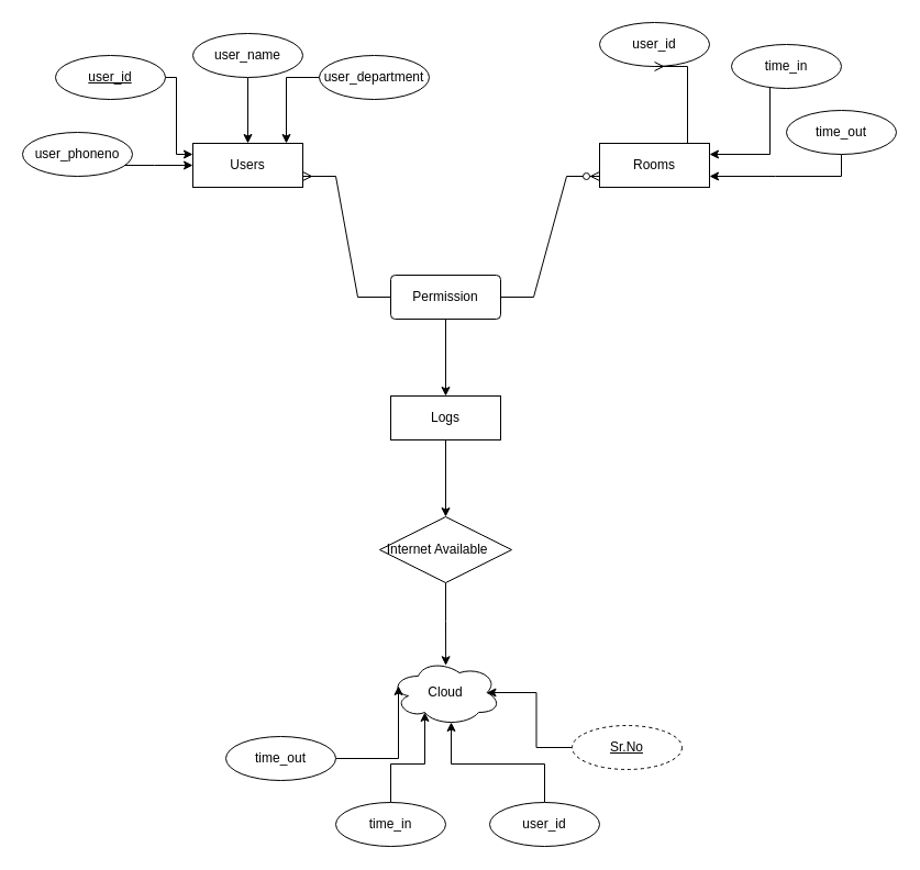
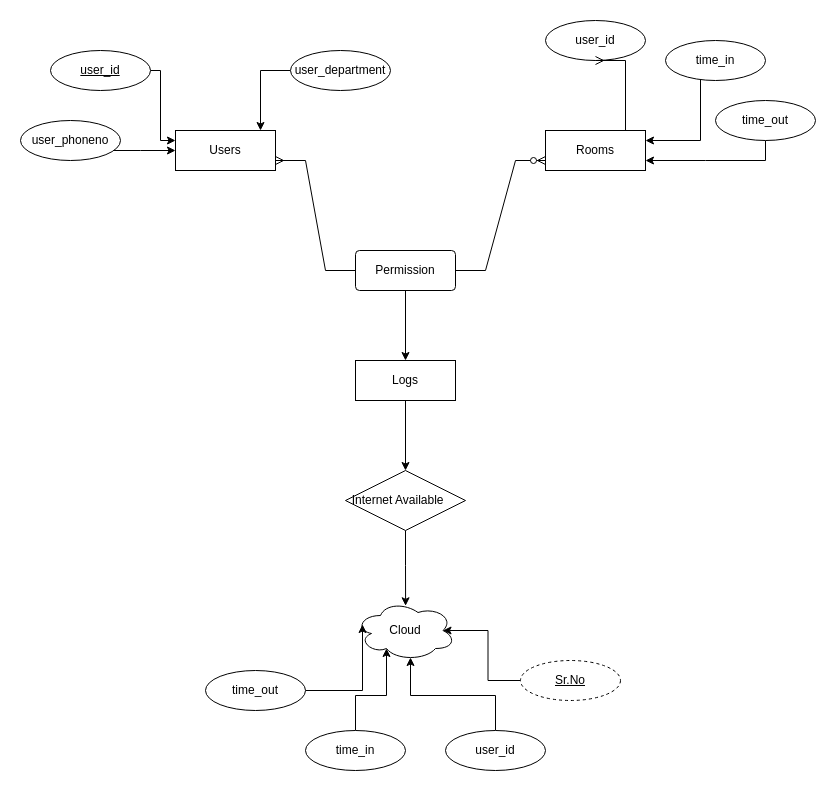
- <mxCell id="5" value="user_name" style="ellipse;whiteSpace=wrap;html=1;align=center;" vertex="1" parent="1"><mxGeometry x="175" y="30" width="100" height="40" as="geometry" /></mxCell>
- <mxCell id="4" style="edgeStyle=orthogonalEdgeStyle;rounded=0;orthogonalLoop=1;jettySize=auto;html=1;" edge="1" parent="1" source="5" target="2"><mxGeometry relative="1" as="geometry" /></mxCell>
